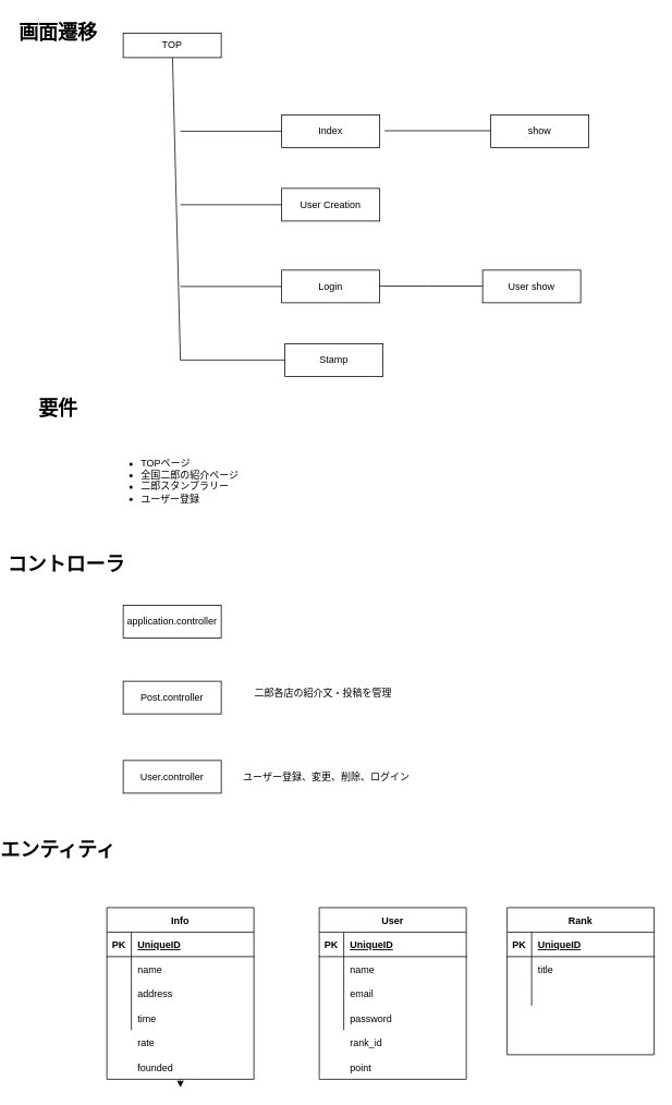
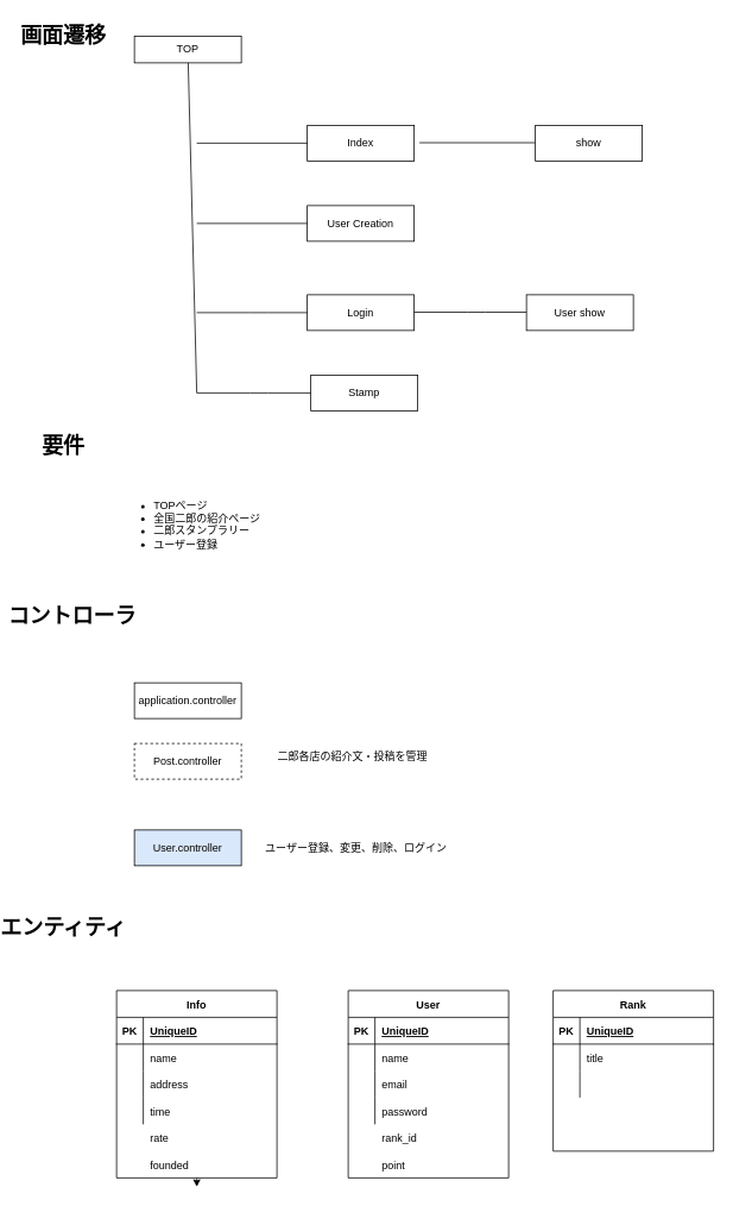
- <mxCell id="22" value="application.controller" style="rounded=0;whiteSpace=wrap;html=1;" parent="1" vertex="1"><mxGeometry x="150" y="740" width="120" height="40" as="geometry" /></mxCell>
+ <mxCell id="22" value="application.controller" style="rounded=0;whiteSpace=wrap;html=1;" parent="1" vertex="1"><mxGeometry x="150" y="765" width="120" height="40" as="geometry" /></mxCell>
- <mxCell id="20" value="Post.controller" style="rounded=0;whiteSpace=wrap;html=1;" parent="1" vertex="1"><mxGeometry x="150" y="833" width="120" height="40" as="geometry" /></mxCell>
+ <mxCell id="20" value="Post.controller" style="rounded=0;whiteSpace=wrap;html=1;dashed=1;" parent="1" vertex="1"><mxGeometry x="150" y="833" width="120" height="40" as="geometry" /></mxCell>
- <mxCell id="21" value="User.controller" style="rounded=0;whiteSpace=wrap;html=1;" parent="1" vertex="1"><mxGeometry x="150" y="930" width="120" height="40" as="geometry" /></mxCell>
+ <mxCell id="21" value="User.controller" style="rounded=0;whiteSpace=wrap;html=1;fillColor=#dae8fc;" parent="1" vertex="1"><mxGeometry x="150" y="930" width="120" height="40" as="geometry" /></mxCell>
